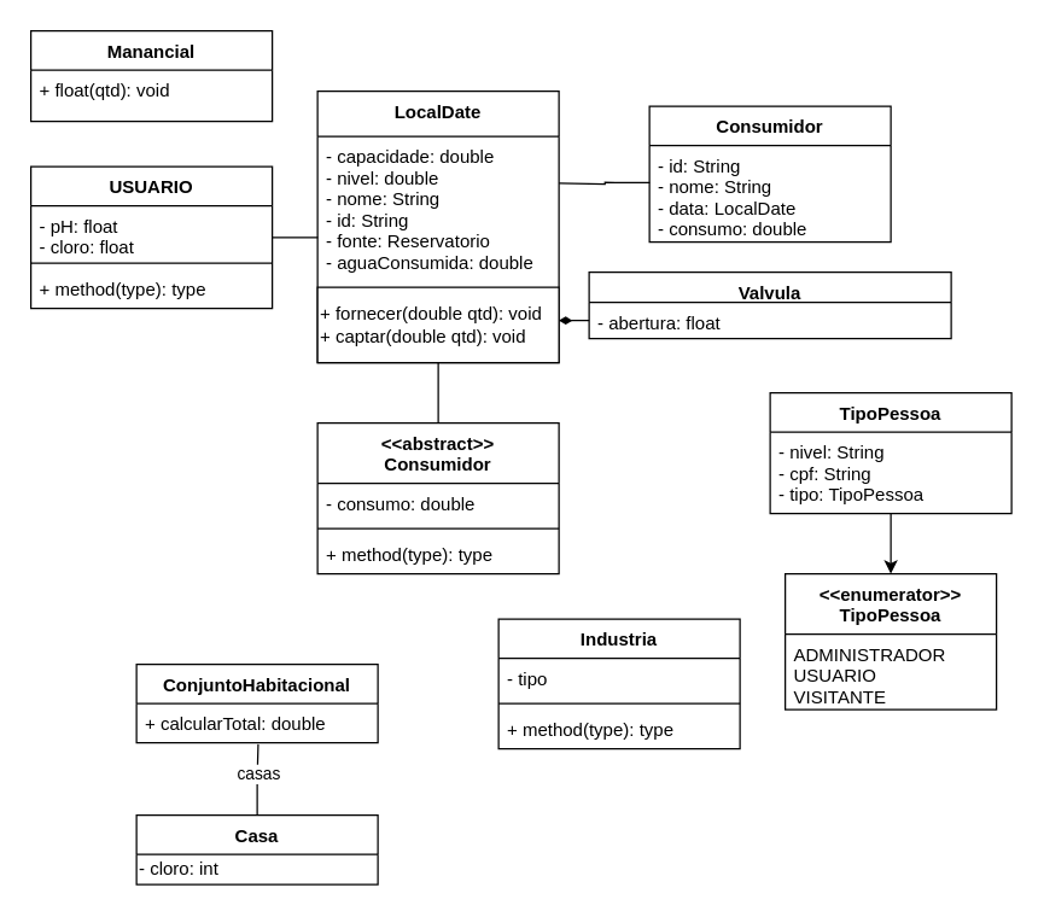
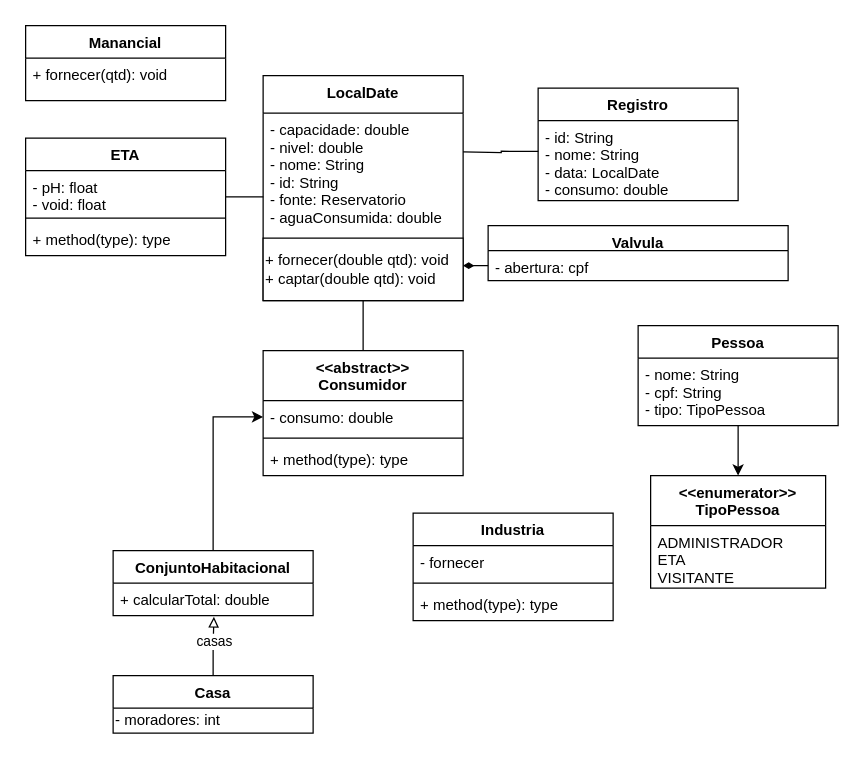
- <mxCell id="38" value="+ float(qtd): void" style="text;strokeColor=none;fillColor=none;align=left;verticalAlign=top;spacingLeft=4;spacingRight=4;overflow=hidden;rotatable=0;points=[[0,0.5],[1,0.5]];portConstraint=eastwest;" vertex="1" parent="37"><mxGeometry y="26" width="160" height="34" as="geometry" /></mxCell>
+ <mxCell id="38" value="+ fornecer(qtd): void" style="text;strokeColor=none;fillColor=none;align=left;verticalAlign=top;spacingLeft=4;spacingRight=4;overflow=hidden;rotatable=0;points=[[0,0.5],[1,0.5]];portConstraint=eastwest;" vertex="1" parent="37"><mxGeometry y="26" width="160" height="34" as="geometry" /></mxCell>
- <mxCell id="8" value="Consumidor" style="swimlane;fontStyle=1;align=center;verticalAlign=top;childLayout=stackLayout;horizontal=1;startSize=26;horizontalStack=0;resizeParent=1;resizeParentMax=0;resizeLast=0;collapsible=1;marginBottom=0;" parent="1" vertex="1"><mxGeometry x="430" y="70" width="160" height="90" as="geometry" /></mxCell>
+ <mxCell id="8" value="Registro" style="swimlane;fontStyle=1;align=center;verticalAlign=top;childLayout=stackLayout;horizontal=1;startSize=26;horizontalStack=0;resizeParent=1;resizeParentMax=0;resizeLast=0;collapsible=1;marginBottom=0;" parent="1" vertex="1"><mxGeometry x="430" y="70" width="160" height="90" as="geometry" /></mxCell>
- <mxCell id="33" value="USUARIO" style="swimlane;fontStyle=1;align=center;verticalAlign=top;childLayout=stackLayout;horizontal=1;startSize=26;horizontalStack=0;resizeParent=1;resizeParentMax=0;resizeLast=0;collapsible=1;marginBottom=0;" parent="1" vertex="1"><mxGeometry x="20" y="110" width="160" height="94" as="geometry" /></mxCell>
+ <mxCell id="33" value="ETA" style="swimlane;fontStyle=1;align=center;verticalAlign=top;childLayout=stackLayout;horizontal=1;startSize=26;horizontalStack=0;resizeParent=1;resizeParentMax=0;resizeLast=0;collapsible=1;marginBottom=0;" parent="1" vertex="1"><mxGeometry x="20" y="110" width="160" height="94" as="geometry" /></mxCell>
- <mxCell id="34" value="- pH: float&#10;- cloro: float" style="text;strokeColor=none;fillColor=none;align=left;verticalAlign=top;spacingLeft=4;spacingRight=4;overflow=hidden;rotatable=0;points=[[0,0.5],[1,0.5]];portConstraint=eastwest;" parent="33" vertex="1"><mxGeometry y="26" width="160" height="34" as="geometry" /></mxCell>
+ <mxCell id="34" value="- pH: float&#10;- void: float" style="text;strokeColor=none;fillColor=none;align=left;verticalAlign=top;spacingLeft=4;spacingRight=4;overflow=hidden;rotatable=0;points=[[0,0.5],[1,0.5]];portConstraint=eastwest;" parent="33" vertex="1"><mxGeometry y="26" width="160" height="34" as="geometry" /></mxCell>
- <mxCell id="7" value="- abertura: float" style="text;strokeColor=none;fillColor=none;align=left;verticalAlign=top;spacingLeft=4;spacingRight=4;overflow=hidden;rotatable=0;points=[[0,0.5],[1,0.5]];portConstraint=eastwest;" parent="6" vertex="1"><mxGeometry y="20" width="240" height="24" as="geometry" /></mxCell>
+ <mxCell id="7" value="- abertura: cpf" style="text;strokeColor=none;fillColor=none;align=left;verticalAlign=top;spacingLeft=4;spacingRight=4;overflow=hidden;rotatable=0;points=[[0,0.5],[1,0.5]];portConstraint=eastwest;" parent="6" vertex="1"><mxGeometry y="20" width="240" height="24" as="geometry" /></mxCell>
- <mxCell id="11" value="TipoPessoa" style="swimlane;fontStyle=1;align=center;verticalAlign=top;childLayout=stackLayout;horizontal=1;startSize=26;horizontalStack=0;resizeParent=1;resizeParentMax=0;resizeLast=0;collapsible=1;marginBottom=0;" parent="1" vertex="1"><mxGeometry x="510" y="260" width="160" height="80" as="geometry" /></mxCell>
+ <mxCell id="11" value="Pessoa" style="swimlane;fontStyle=1;align=center;verticalAlign=top;childLayout=stackLayout;horizontal=1;startSize=26;horizontalStack=0;resizeParent=1;resizeParentMax=0;resizeLast=0;collapsible=1;marginBottom=0;" parent="1" vertex="1"><mxGeometry x="510" y="260" width="160" height="80" as="geometry" /></mxCell>
- <mxCell id="12" value="- nivel: String&#10;- cpf: String&#10;- tipo: TipoPessoa" style="text;strokeColor=none;fillColor=none;align=left;verticalAlign=top;spacingLeft=4;spacingRight=4;overflow=hidden;rotatable=0;points=[[0,0.5],[1,0.5]];portConstraint=eastwest;" parent="11" vertex="1"><mxGeometry y="26" width="160" height="54" as="geometry" /></mxCell>
+ <mxCell id="12" value="- nome: String&#10;- cpf: String&#10;- tipo: TipoPessoa" style="text;strokeColor=none;fillColor=none;align=left;verticalAlign=top;spacingLeft=4;spacingRight=4;overflow=hidden;rotatable=0;points=[[0,0.5],[1,0.5]];portConstraint=eastwest;" parent="11" vertex="1"><mxGeometry y="26" width="160" height="54" as="geometry" /></mxCell>
+ <mxCell id="21" style="edgeStyle=orthogonalEdgeStyle;rounded=0;orthogonalLoop=1;jettySize=auto;html=1;exitX=0.5;exitY=0;exitDx=0;exitDy=0;entryX=0;entryY=0.5;entryDx=0;entryDy=0;endArrow=classic;endFill=1;startArrow=none;startFill=0;" parent="1" source="22" target="18" edge="1"><mxGeometry relative="1" as="geometry" /></mxCell>
- <mxCell id="14" value="ADMINISTRADOR&#10;USUARIO&#10;VISITANTE" style="text;strokeColor=none;fillColor=none;align=left;verticalAlign=top;spacingLeft=4;spacingRight=4;overflow=hidden;rotatable=0;points=[[0,0.5],[1,0.5]];portConstraint=eastwest;" parent="13" vertex="1"><mxGeometry y="40" width="140" height="50" as="geometry" /></mxCell>
+ <mxCell id="14" value="ADMINISTRADOR&#10;ETA&#10;VISITANTE" style="text;strokeColor=none;fillColor=none;align=left;verticalAlign=top;spacingLeft=4;spacingRight=4;overflow=hidden;rotatable=0;points=[[0,0.5],[1,0.5]];portConstraint=eastwest;" parent="13" vertex="1"><mxGeometry y="40" width="140" height="50" as="geometry" /></mxCell>
- <mxCell id="29" value="- tipo" style="text;strokeColor=none;fillColor=none;align=left;verticalAlign=top;spacingLeft=4;spacingRight=4;overflow=hidden;rotatable=0;points=[[0,0.5],[1,0.5]];portConstraint=eastwest;" parent="28" vertex="1"><mxGeometry y="26" width="160" height="26" as="geometry" /></mxCell>
+ <mxCell id="29" value="- fornecer" style="text;strokeColor=none;fillColor=none;align=left;verticalAlign=top;spacingLeft=4;spacingRight=4;overflow=hidden;rotatable=0;points=[[0,0.5],[1,0.5]];portConstraint=eastwest;" parent="28" vertex="1"><mxGeometry y="26" width="160" height="26" as="geometry" /></mxCell>
- <mxCell id="24" style="edgeStyle=orthogonalEdgeStyle;rounded=0;orthogonalLoop=1;jettySize=auto;html=1;endArrow=none;endFill=0;entryX=0.504;entryY=1.038;entryDx=0;entryDy=0;entryPerimeter=0;" parent="1" source="26" target="23" edge="1"><mxGeometry relative="1" as="geometry"><mxPoint x="160" y="500" as="targetPoint" /></mxGeometry></mxCell>
+ <mxCell id="24" style="edgeStyle=orthogonalEdgeStyle;rounded=0;orthogonalLoop=1;jettySize=auto;html=1;endArrow=block;endFill=0;entryX=0.504;entryY=1.038;entryDx=0;entryDy=0;entryPerimeter=0;" parent="1" source="26" target="23" edge="1"><mxGeometry relative="1" as="geometry"><mxPoint x="160" y="500" as="targetPoint" /></mxGeometry></mxCell>
- <mxCell id="27" value="- cloro: int" style="text;html=1;align=left;verticalAlign=middle;resizable=0;points=[];autosize=1;strokeColor=none;" parent="26" vertex="1"><mxGeometry y="26" width="160" height="20" as="geometry" /></mxCell>
+ <mxCell id="27" value="- moradores: int" style="text;html=1;align=left;verticalAlign=middle;resizable=0;points=[];autosize=1;strokeColor=none;" parent="26" vertex="1"><mxGeometry y="26" width="160" height="20" as="geometry" /></mxCell>
